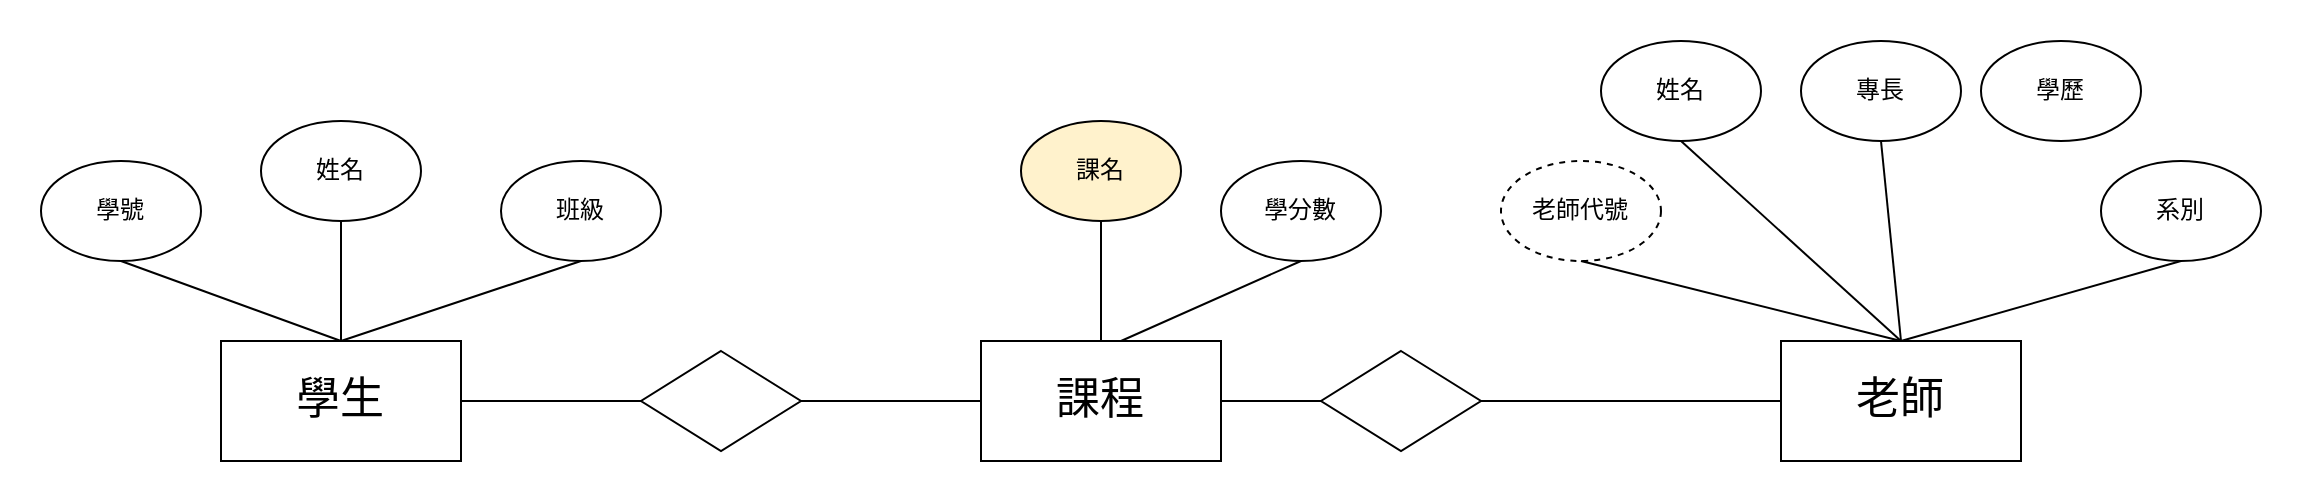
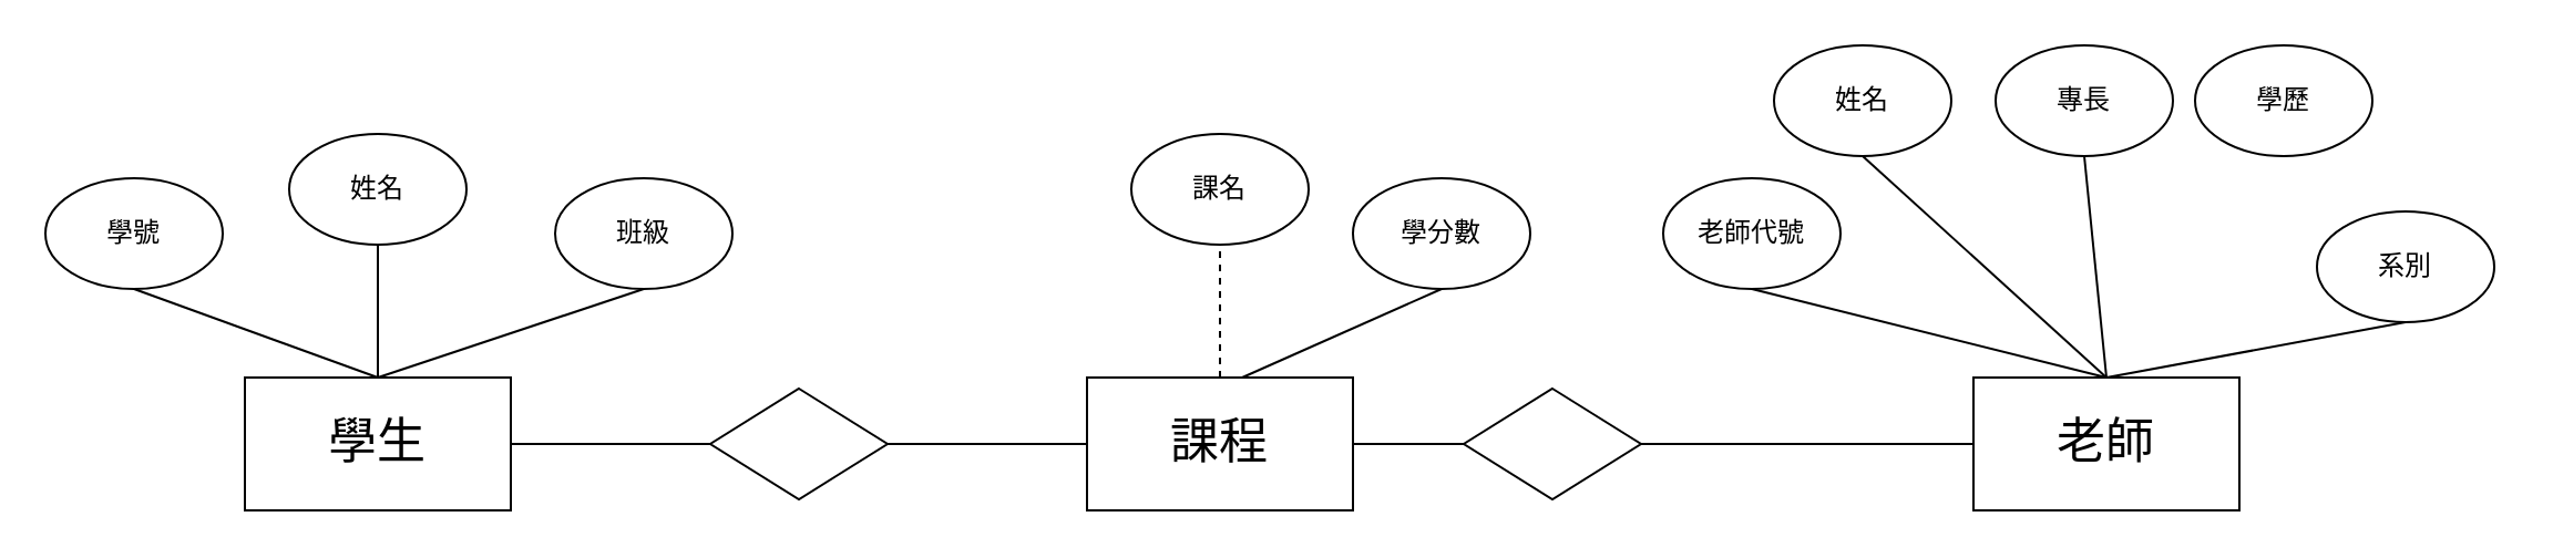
- <mxCell id="3" value="課名" style="ellipse;whiteSpace=wrap;html=1;fillColor=#fff2cc;" parent="1" vertex="1"><mxGeometry x="510" y="60" width="80" height="50" as="geometry" /></mxCell>
+ <mxCell id="3" value="課名" style="ellipse;whiteSpace=wrap;html=1;" parent="1" vertex="1"><mxGeometry x="510" y="60" width="80" height="50" as="geometry" /></mxCell>
- <mxCell id="8" value="老師代號" style="ellipse;whiteSpace=wrap;html=1;dashed=1;" parent="1" vertex="1"><mxGeometry x="750" y="80" width="80" height="50" as="geometry" /></mxCell>
+ <mxCell id="8" value="老師代號" style="ellipse;whiteSpace=wrap;html=1;" parent="1" vertex="1"><mxGeometry x="750" y="80" width="80" height="50" as="geometry" /></mxCell>
- <mxCell id="12" value="系別" style="ellipse;whiteSpace=wrap;html=1;" parent="1" vertex="1"><mxGeometry x="1050" y="80" width="80" height="50" as="geometry" /></mxCell>
+ <mxCell id="12" value="系別" style="ellipse;whiteSpace=wrap;html=1;" parent="1" vertex="1"><mxGeometry x="1045" y="95" width="80" height="50" as="geometry" /></mxCell>
- <mxCell id="6" value="" style="endArrow=none;html=1;rounded=0;entryX=0.5;entryY=1;entryDx=0;entryDy=0;exitX=0.5;exitY=0;exitDx=0;exitDy=0;" parent="1" source="2" target="3" edge="1"><mxGeometry width="50" height="50" relative="1" as="geometry"><mxPoint x="540" y="160" as="sourcePoint" /><mxPoint x="590" y="110" as="targetPoint" /></mxGeometry></mxCell>
+ <mxCell id="6" value="" style="endArrow=none;html=1;rounded=0;entryX=0.5;entryY=1;entryDx=0;entryDy=0;exitX=0.5;exitY=0;exitDx=0;exitDy=0;dashed=1;" parent="1" source="2" target="3" edge="1"><mxGeometry width="50" height="50" relative="1" as="geometry"><mxPoint x="540" y="160" as="sourcePoint" /><mxPoint x="590" y="110" as="targetPoint" /></mxGeometry></mxCell>
